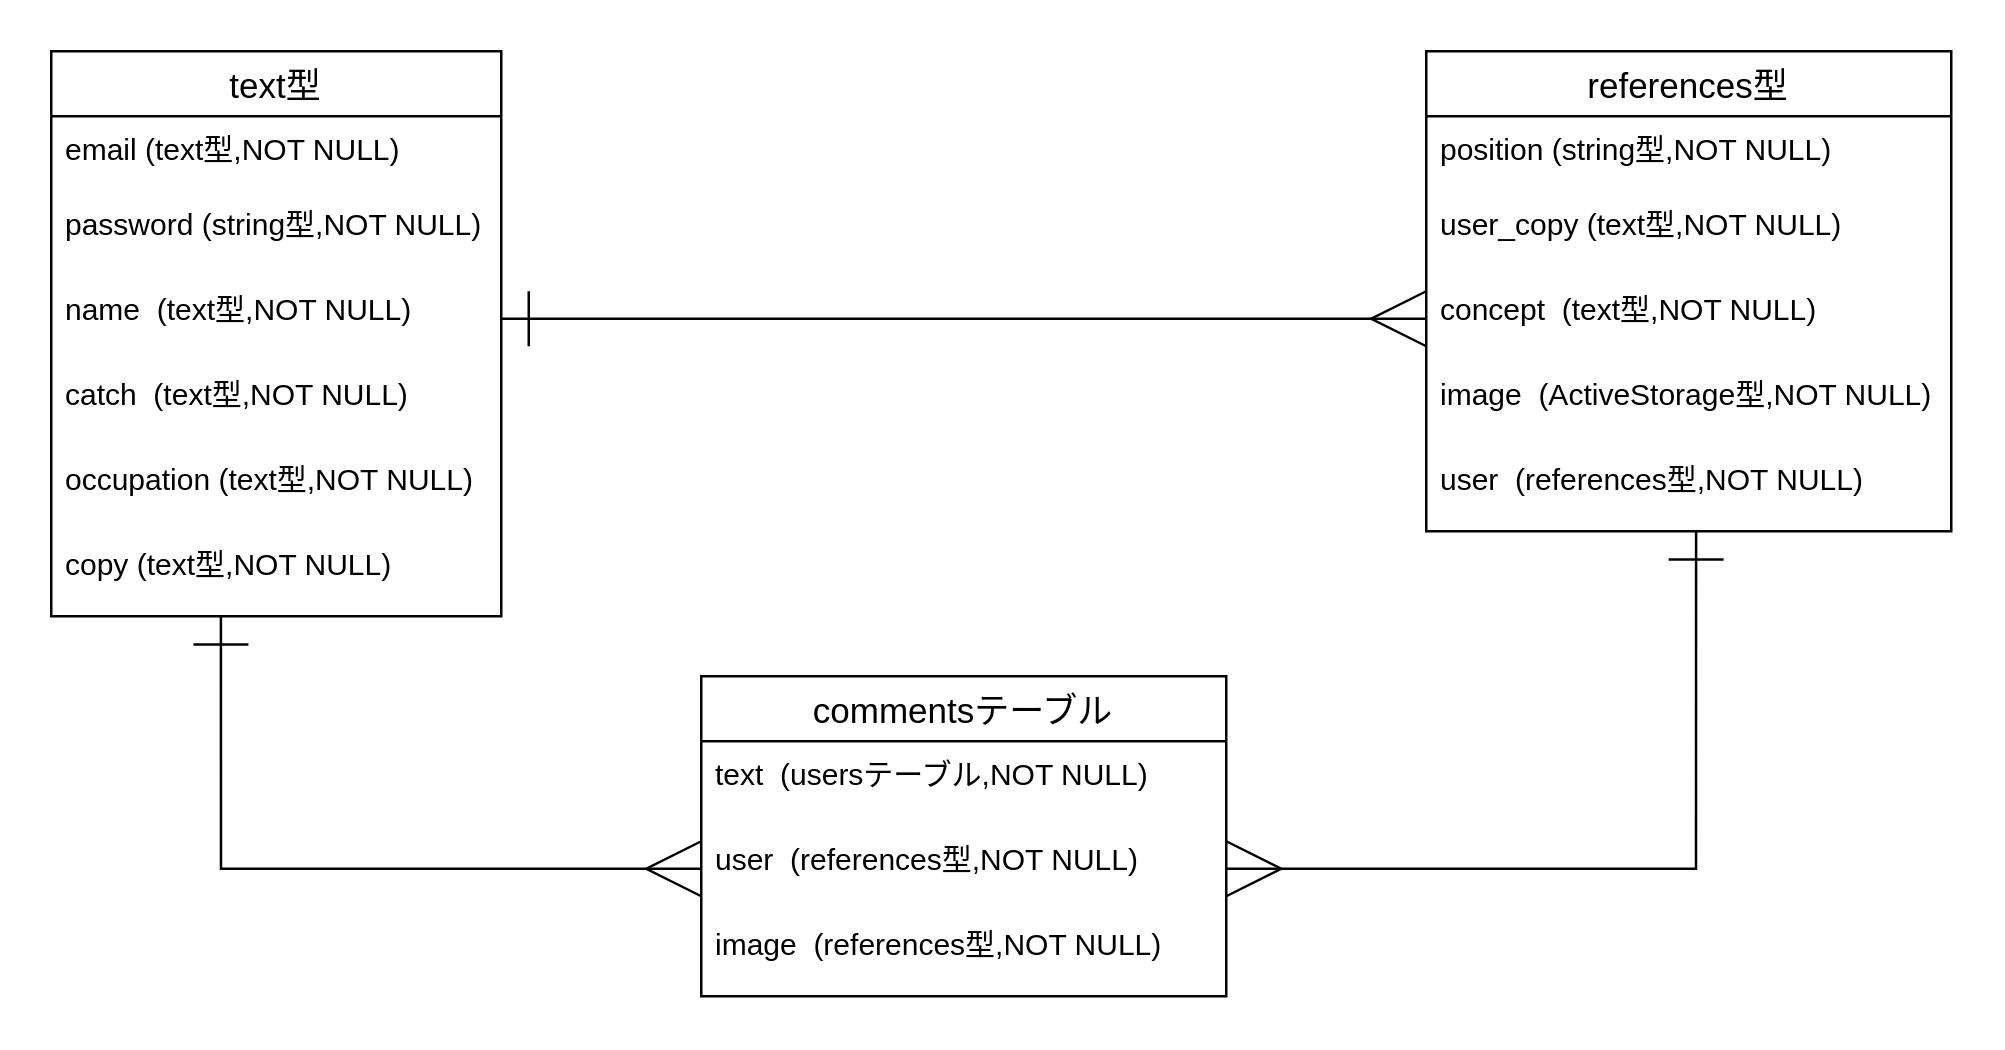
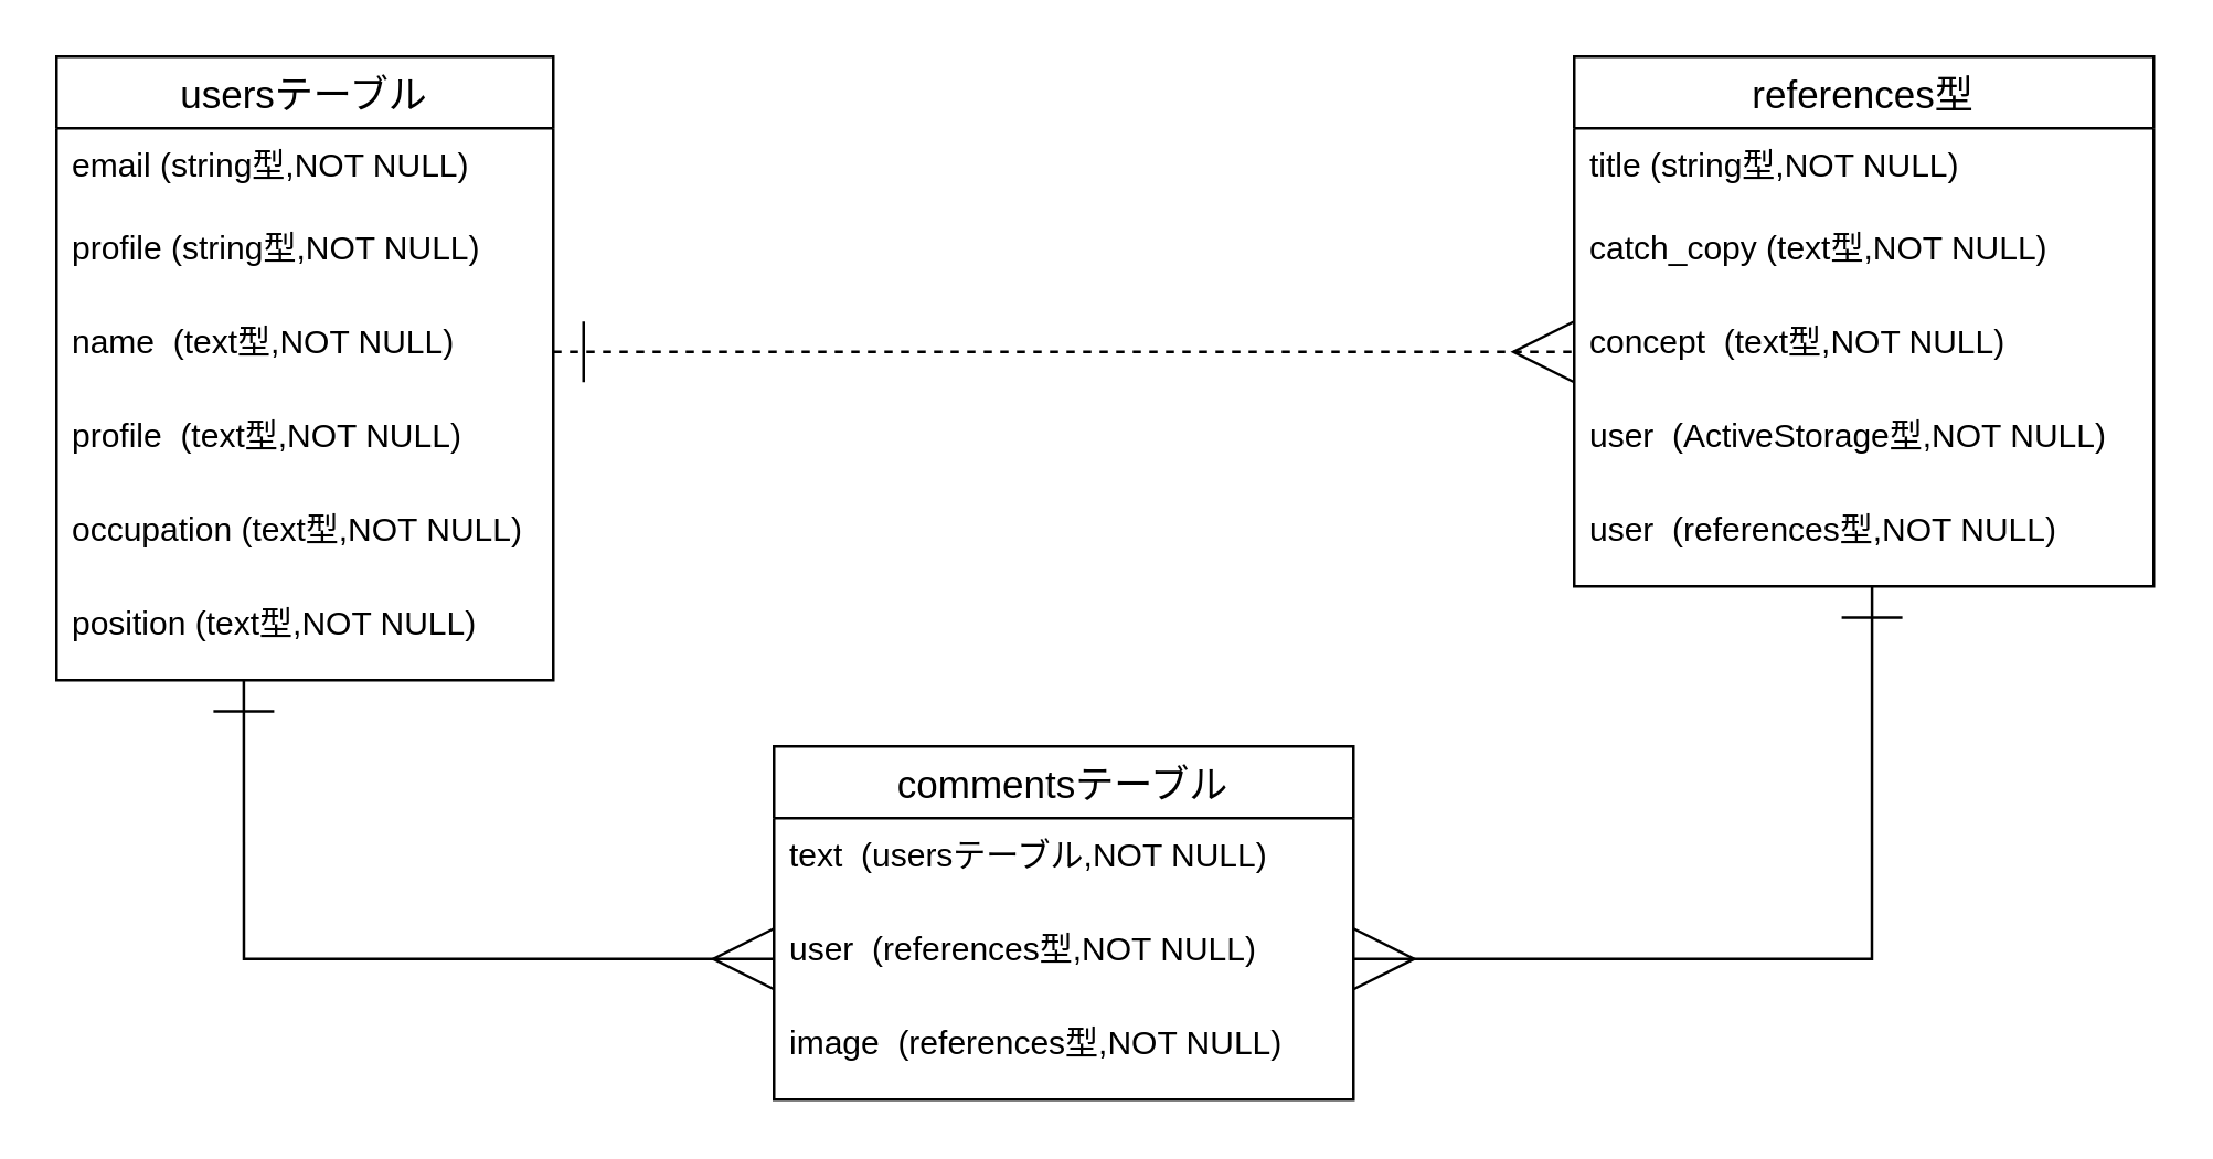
- <mxCell id="2" value="text型" style="swimlane;fontStyle=0;childLayout=stackLayout;horizontal=1;startSize=26;horizontalStack=0;resizeParent=1;resizeParentMax=0;resizeLast=0;collapsible=1;marginBottom=0;align=center;fontSize=14;" vertex="1" parent="1"><mxGeometry x="20" y="20" width="180" height="226" as="geometry" /></mxCell>
+ <mxCell id="2" value="usersテーブル" style="swimlane;fontStyle=0;childLayout=stackLayout;horizontal=1;startSize=26;horizontalStack=0;resizeParent=1;resizeParentMax=0;resizeLast=0;collapsible=1;marginBottom=0;align=center;fontSize=14;" vertex="1" parent="1"><mxGeometry x="20" y="20" width="180" height="226" as="geometry" /></mxCell>
- <mxCell id="3" value="email (text型,NOT NULL)" style="text;strokeColor=none;fillColor=none;spacingLeft=4;spacingRight=4;overflow=hidden;rotatable=0;points=[[0,0.5],[1,0.5]];portConstraint=eastwest;fontSize=12;" vertex="1" parent="2"><mxGeometry y="26" width="180" height="30" as="geometry" /></mxCell>
+ <mxCell id="3" value="email (string型,NOT NULL)" style="text;strokeColor=none;fillColor=none;spacingLeft=4;spacingRight=4;overflow=hidden;rotatable=0;points=[[0,0.5],[1,0.5]];portConstraint=eastwest;fontSize=12;" vertex="1" parent="2"><mxGeometry y="26" width="180" height="30" as="geometry" /></mxCell>
- <mxCell id="10" value="position (string型,NOT NULL)" style="text;strokeColor=none;fillColor=none;spacingLeft=4;spacingRight=4;overflow=hidden;rotatable=0;points=[[0,0.5],[1,0.5]];portConstraint=eastwest;fontSize=12;" vertex="1" parent="9"><mxGeometry y="26" width="210" height="30" as="geometry" /></mxCell>
+ <mxCell id="10" value="title (string型,NOT NULL)" style="text;strokeColor=none;fillColor=none;spacingLeft=4;spacingRight=4;overflow=hidden;rotatable=0;points=[[0,0.5],[1,0.5]];portConstraint=eastwest;fontSize=12;" vertex="1" parent="9"><mxGeometry y="26" width="210" height="30" as="geometry" /></mxCell>
- <mxCell id="4" value="password (string型,NOT NULL)" style="text;strokeColor=none;fillColor=none;spacingLeft=4;spacingRight=4;overflow=hidden;rotatable=0;points=[[0,0.5],[1,0.5]];portConstraint=eastwest;fontSize=12;" vertex="1" parent="2"><mxGeometry y="56" width="180" height="34" as="geometry" /></mxCell>
+ <mxCell id="4" value="profile (string型,NOT NULL)" style="text;strokeColor=none;fillColor=none;spacingLeft=4;spacingRight=4;overflow=hidden;rotatable=0;points=[[0,0.5],[1,0.5]];portConstraint=eastwest;fontSize=12;" vertex="1" parent="2"><mxGeometry y="56" width="180" height="34" as="geometry" /></mxCell>
- <mxCell id="11" value="user_copy (text型,NOT NULL)" style="text;strokeColor=none;fillColor=none;spacingLeft=4;spacingRight=4;overflow=hidden;rotatable=0;points=[[0,0.5],[1,0.5]];portConstraint=eastwest;fontSize=12;" vertex="1" parent="9"><mxGeometry y="56" width="210" height="34" as="geometry" /></mxCell>
+ <mxCell id="11" value="catch_copy (text型,NOT NULL)" style="text;strokeColor=none;fillColor=none;spacingLeft=4;spacingRight=4;overflow=hidden;rotatable=0;points=[[0,0.5],[1,0.5]];portConstraint=eastwest;fontSize=12;" vertex="1" parent="9"><mxGeometry y="56" width="210" height="34" as="geometry" /></mxCell>
- <mxCell id="19" style="rounded=0;orthogonalLoop=1;jettySize=auto;html=1;exitX=1;exitY=0.5;exitDx=0;exitDy=0;entryX=0;entryY=0.5;entryDx=0;entryDy=0;startArrow=ERone;startFill=0;endArrow=ERmany;endFill=0;endSize=20;startSize=20;sourcePerimeterSpacing=20;targetPerimeterSpacing=20;" edge="1" parent="1" source="5" target="12"><mxGeometry relative="1" as="geometry" /></mxCell>
+ <mxCell id="19" style="rounded=0;orthogonalLoop=1;jettySize=auto;html=1;exitX=1;exitY=0.5;exitDx=0;exitDy=0;entryX=0;entryY=0.5;entryDx=0;entryDy=0;startArrow=ERone;startFill=0;endArrow=ERmany;endFill=0;endSize=20;startSize=20;sourcePerimeterSpacing=20;targetPerimeterSpacing=20;dashed=1;" edge="1" parent="1" source="5" target="12"><mxGeometry relative="1" as="geometry" /></mxCell>
- <mxCell id="6" value="catch  (text型,NOT NULL)" style="text;strokeColor=none;fillColor=none;spacingLeft=4;spacingRight=4;overflow=hidden;rotatable=0;points=[[0,0.5],[1,0.5]];portConstraint=eastwest;fontSize=12;" vertex="1" parent="2"><mxGeometry y="124" width="180" height="34" as="geometry" /></mxCell>
+ <mxCell id="6" value="profile  (text型,NOT NULL)" style="text;strokeColor=none;fillColor=none;spacingLeft=4;spacingRight=4;overflow=hidden;rotatable=0;points=[[0,0.5],[1,0.5]];portConstraint=eastwest;fontSize=12;" vertex="1" parent="2"><mxGeometry y="124" width="180" height="34" as="geometry" /></mxCell>
- <mxCell id="13" value="image  (ActiveStorage型,NOT NULL)" style="text;strokeColor=none;fillColor=none;spacingLeft=4;spacingRight=4;overflow=hidden;rotatable=0;points=[[0,0.5],[1,0.5]];portConstraint=eastwest;fontSize=12;" vertex="1" parent="9"><mxGeometry y="124" width="210" height="34" as="geometry" /></mxCell>
+ <mxCell id="13" value="user  (ActiveStorage型,NOT NULL)" style="text;strokeColor=none;fillColor=none;spacingLeft=4;spacingRight=4;overflow=hidden;rotatable=0;points=[[0,0.5],[1,0.5]];portConstraint=eastwest;fontSize=12;" vertex="1" parent="9"><mxGeometry y="124" width="210" height="34" as="geometry" /></mxCell>
- <mxCell id="8" value="copy (text型,NOT NULL)" style="text;strokeColor=none;fillColor=none;spacingLeft=4;spacingRight=4;overflow=hidden;rotatable=0;points=[[0,0.5],[1,0.5]];portConstraint=eastwest;fontSize=12;" vertex="1" parent="2"><mxGeometry y="192" width="180" height="34" as="geometry" /></mxCell>
+ <mxCell id="8" value="position (text型,NOT NULL)" style="text;strokeColor=none;fillColor=none;spacingLeft=4;spacingRight=4;overflow=hidden;rotatable=0;points=[[0,0.5],[1,0.5]];portConstraint=eastwest;fontSize=12;" vertex="1" parent="2"><mxGeometry y="192" width="180" height="34" as="geometry" /></mxCell>
